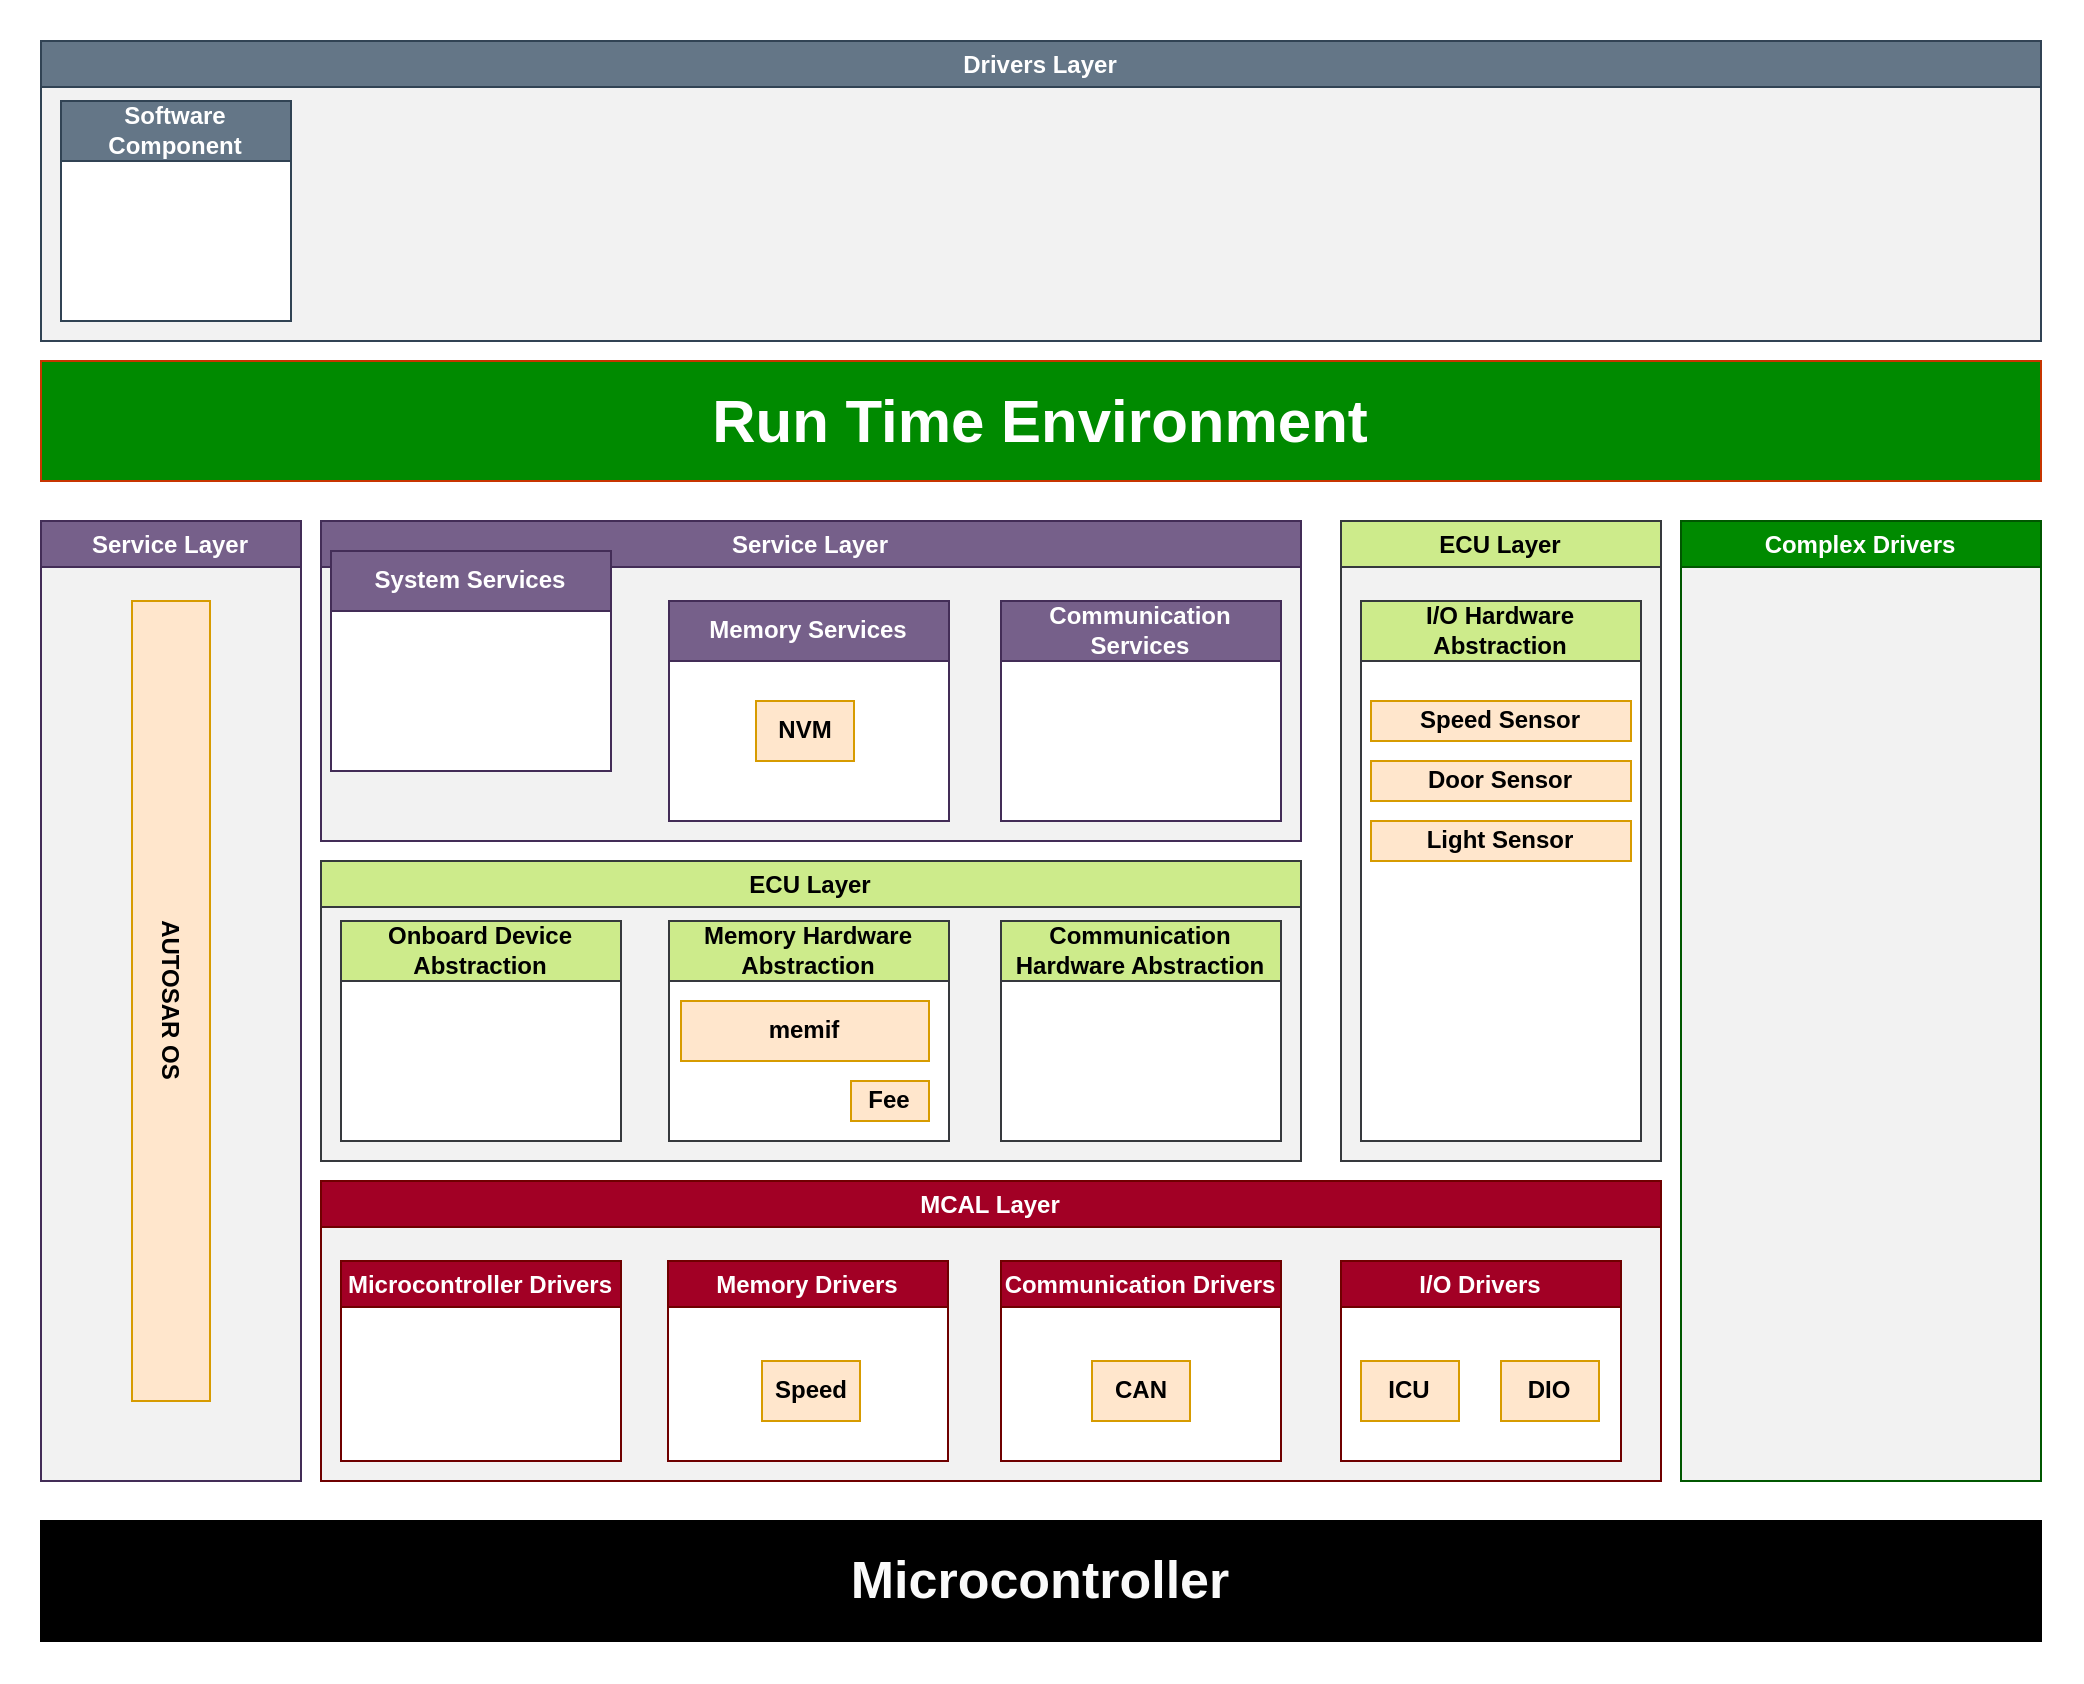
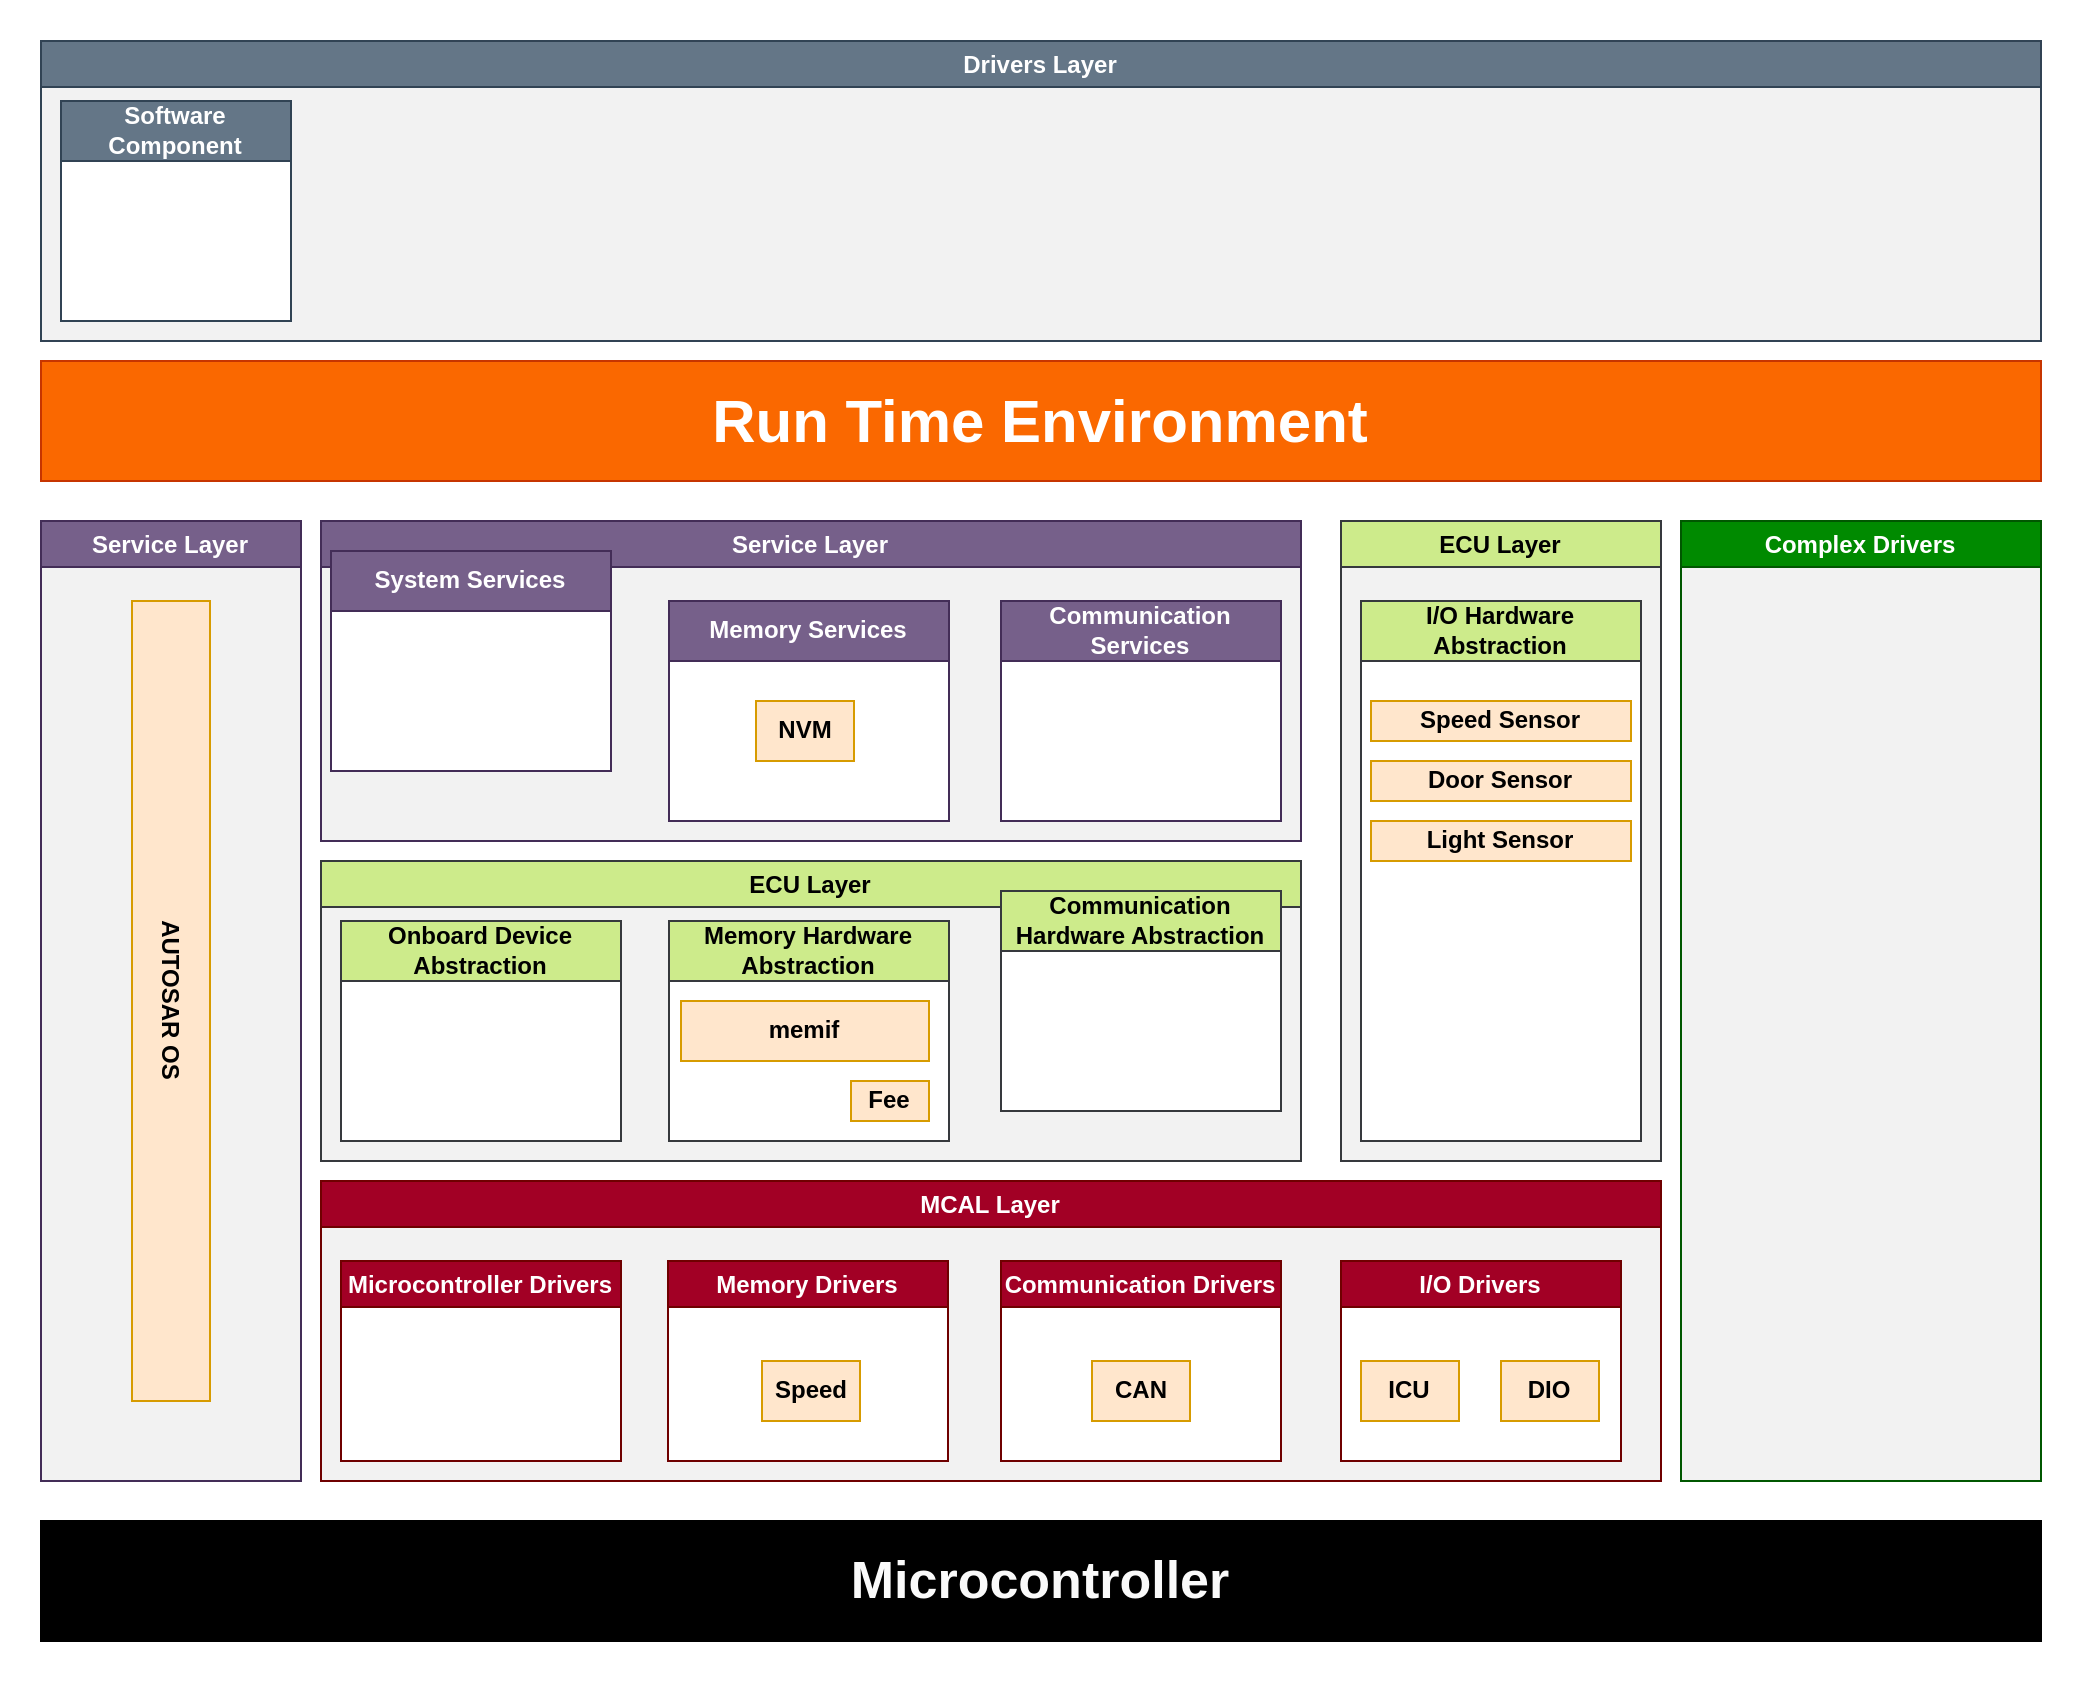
- <mxCell id="2" value="&lt;span&gt;&lt;font style=&quot;font-size: 30px&quot;&gt;Run Time Environment&lt;/font&gt;&lt;/span&gt;" style="rounded=0;whiteSpace=wrap;html=1;fillColor=#008a00;strokeColor=#C73500;fontColor=#ffffff;fontStyle=1;" parent="1" vertex="1"><mxGeometry x="20" y="180" width="1000" height="60" as="geometry" /></mxCell>
+ <mxCell id="2" value="&lt;span&gt;&lt;font style=&quot;font-size: 30px&quot;&gt;Run Time Environment&lt;/font&gt;&lt;/span&gt;" style="rounded=0;whiteSpace=wrap;html=1;fillColor=#fa6800;strokeColor=#C73500;fontColor=#ffffff;fontStyle=1" parent="1" vertex="1"><mxGeometry x="20" y="180" width="1000" height="60" as="geometry" /></mxCell>
- <mxCell id="19" value="Communication Hardware Abstraction" style="swimlane;rounded=0;startSize=30;whiteSpace=wrap;fillColor=#cdeb8b;strokeColor=#36393d;fontStyle=1;swimlaneFillColor=#FFFFFF;" parent="14" vertex="1"><mxGeometry x="340" y="30" width="140" height="110" as="geometry" /></mxCell>
+ <mxCell id="19" value="Communication Hardware Abstraction" style="swimlane;rounded=0;startSize=30;whiteSpace=wrap;fillColor=#cdeb8b;strokeColor=#36393d;fontStyle=1;swimlaneFillColor=#FFFFFF;" parent="14" vertex="1"><mxGeometry x="340" y="15" width="140" height="110" as="geometry" /></mxCell>
